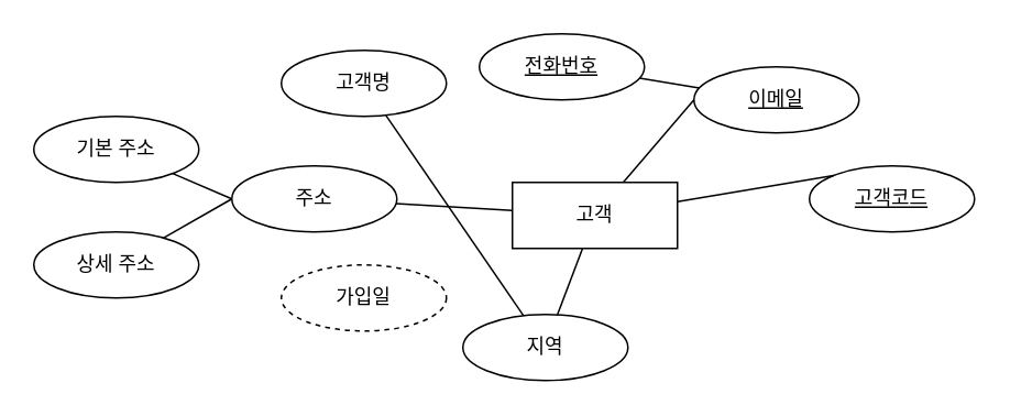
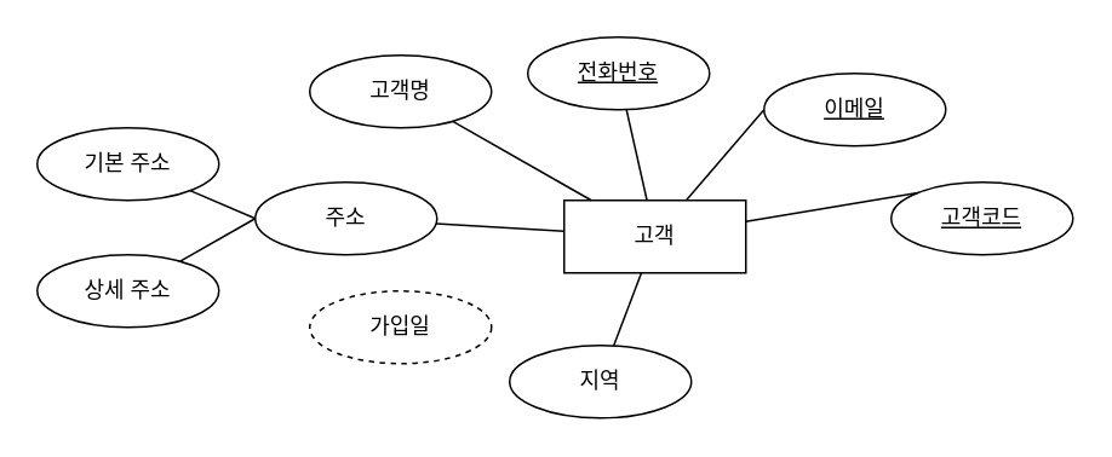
- <mxCell id="6" value="" style="endArrow=none;html=1;rounded=0;" edge="1" parent="1" source="5" target="7"><mxGeometry relative="1" as="geometry"><mxPoint x="333" y="89" as="sourcePoint" /><mxPoint x="356" y="120" as="targetPoint" /></mxGeometry></mxCell>
+ <mxCell id="6" value="" style="endArrow=none;html=1;rounded=0;" edge="1" parent="1" source="5" target="2"><mxGeometry relative="1" as="geometry"><mxPoint x="333" y="89" as="sourcePoint" /><mxPoint x="356" y="120" as="targetPoint" /></mxGeometry></mxCell>
- <mxCell id="4" value="" style="endArrow=none;html=1;rounded=0;" edge="1" parent="1" source="3" target="18"><mxGeometry relative="1" as="geometry"><mxPoint x="280" y="130" as="sourcePoint" /><mxPoint x="440" y="130" as="targetPoint" /></mxGeometry></mxCell>
+ <mxCell id="4" value="" style="endArrow=none;html=1;rounded=0;" edge="1" parent="1" source="3" target="2"><mxGeometry relative="1" as="geometry"><mxPoint x="280" y="130" as="sourcePoint" /><mxPoint x="440" y="130" as="targetPoint" /></mxGeometry></mxCell>
